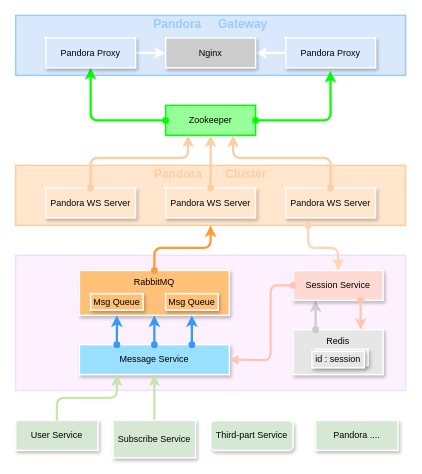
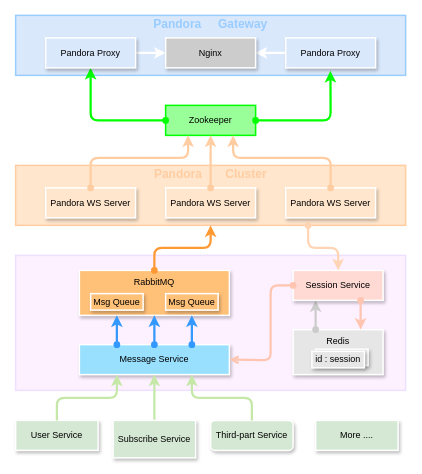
+ <mxCell id="11" value="" style="endArrow=classic;html=1;rounded=1;exitX=0.5;exitY=0;exitDx=0;exitDy=0;entryX=0.75;entryY=1;entryDx=0;entryDy=0;strokeColor=#C5E8A9;strokeWidth=3;" parent="1" source="9" target="5" edge="1"><mxGeometry width="50" height="50" relative="1" as="geometry"><mxPoint x="270" y="490" as="sourcePoint" /><mxPoint x="490" y="520" as="targetPoint" /><Array as="points"><mxPoint x="335" y="530" /><mxPoint x="255" y="530" /></Array></mxGeometry></mxCell>
- <mxCell id="32" value="Pandora ...." style="rounded=0;whiteSpace=wrap;html=1;strokeWidth=2;strokeColor=#FFFFFF;fillColor=#D5E8D4;shadow=1;" parent="1" vertex="1"><mxGeometry x="420" y="560" width="110" height="40" as="geometry" /></mxCell>
+ <mxCell id="32" value="More ...." style="rounded=0;whiteSpace=wrap;html=1;strokeWidth=2;strokeColor=#FFFFFF;fillColor=#D5E8D4;shadow=1;" parent="1" vertex="1"><mxGeometry x="420" y="560" width="110" height="40" as="geometry" /></mxCell>
